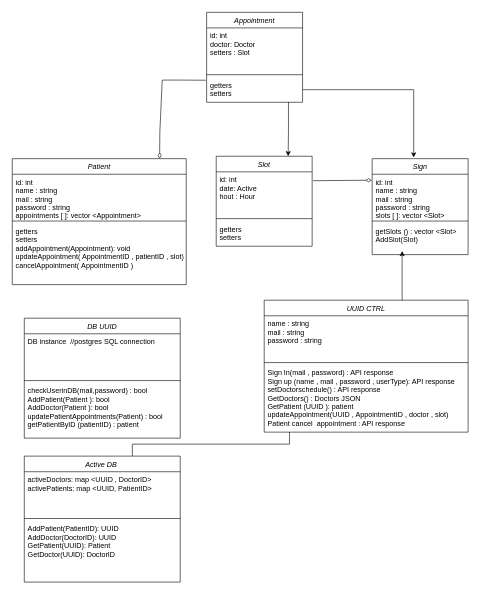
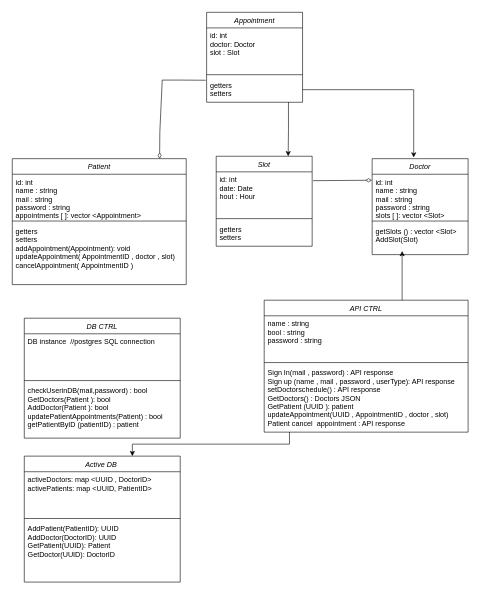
- <mxCell id="25" value="id: int&#10;doctor: Doctor&#10;setters : Slot&#10;" style="text;align=left;verticalAlign=top;spacingLeft=4;spacingRight=4;overflow=hidden;rotatable=0;points=[[0,0.5],[1,0.5]];portConstraint=eastwest;" parent="24" vertex="1"><mxGeometry y="26" width="160" height="74" as="geometry" /></mxCell>
+ <mxCell id="25" value="id: int&#10;doctor: Doctor&#10;slot : Slot&#10;" style="text;align=left;verticalAlign=top;spacingLeft=4;spacingRight=4;overflow=hidden;rotatable=0;points=[[0,0.5],[1,0.5]];portConstraint=eastwest;" parent="24" vertex="1"><mxGeometry y="26" width="160" height="74" as="geometry" /></mxCell>
- <mxCell id="6" value="Sign" style="swimlane;fontStyle=2;align=center;verticalAlign=top;childLayout=stackLayout;horizontal=1;startSize=26;horizontalStack=0;resizeParent=1;resizeLast=0;collapsible=1;marginBottom=0;rounded=0;shadow=0;strokeWidth=1;" parent="1" vertex="1"><mxGeometry x="620" y="264" width="160" height="160" as="geometry"><mxRectangle x="230" y="140" width="160" height="26" as="alternateBounds" /></mxGeometry></mxCell>
+ <mxCell id="6" value="Doctor" style="swimlane;fontStyle=2;align=center;verticalAlign=top;childLayout=stackLayout;horizontal=1;startSize=26;horizontalStack=0;resizeParent=1;resizeLast=0;collapsible=1;marginBottom=0;rounded=0;shadow=0;strokeWidth=1;" parent="1" vertex="1"><mxGeometry x="620" y="264" width="160" height="160" as="geometry"><mxRectangle x="230" y="140" width="160" height="26" as="alternateBounds" /></mxGeometry></mxCell>
- <mxCell id="20" value="id: int&#10;date: Active&#10;hout : Hour&#10;" style="text;align=left;verticalAlign=top;spacingLeft=4;spacingRight=4;overflow=hidden;rotatable=0;points=[[0,0.5],[1,0.5]];portConstraint=eastwest;" parent="19" vertex="1"><mxGeometry y="26" width="160" height="74" as="geometry" /></mxCell>
+ <mxCell id="20" value="id: int&#10;date: Date&#10;hout : Hour&#10;" style="text;align=left;verticalAlign=top;spacingLeft=4;spacingRight=4;overflow=hidden;rotatable=0;points=[[0,0.5],[1,0.5]];portConstraint=eastwest;" parent="19" vertex="1"><mxGeometry y="26" width="160" height="74" as="geometry" /></mxCell>
- <mxCell id="5" value="getters &#10;setters&#10;addAppointment(Appointment): void&#10;updateAppointment( AppointmentID , patientID , slot)&#10;cancelAppointment( AppointmentID )" style="text;align=left;verticalAlign=top;spacingLeft=4;spacingRight=4;overflow=hidden;rotatable=0;points=[[0,0.5],[1,0.5]];portConstraint=eastwest;" parent="2" vertex="1"><mxGeometry y="108" width="290" height="102" as="geometry" /></mxCell>
+ <mxCell id="5" value="getters &#10;setters&#10;addAppointment(Appointment): void&#10;updateAppointment( AppointmentID , doctor , slot)&#10;cancelAppointment( AppointmentID )" style="text;align=left;verticalAlign=top;spacingLeft=4;spacingRight=4;overflow=hidden;rotatable=0;points=[[0,0.5],[1,0.5]];portConstraint=eastwest;" parent="2" vertex="1"><mxGeometry y="108" width="290" height="102" as="geometry" /></mxCell>
- <mxCell id="15" value="UUID CTRL" style="swimlane;fontStyle=2;align=center;verticalAlign=top;childLayout=stackLayout;horizontal=1;startSize=26;horizontalStack=0;resizeParent=1;resizeLast=0;collapsible=1;marginBottom=0;rounded=0;shadow=0;strokeWidth=1;" parent="1" vertex="1"><mxGeometry x="440" y="500" width="340" height="220" as="geometry"><mxRectangle x="230" y="140" width="160" height="26" as="alternateBounds" /></mxGeometry></mxCell>
+ <mxCell id="15" value="API CTRL" style="swimlane;fontStyle=2;align=center;verticalAlign=top;childLayout=stackLayout;horizontal=1;startSize=26;horizontalStack=0;resizeParent=1;resizeLast=0;collapsible=1;marginBottom=0;rounded=0;shadow=0;strokeWidth=1;" parent="1" vertex="1"><mxGeometry x="440" y="500" width="340" height="220" as="geometry"><mxRectangle x="230" y="140" width="160" height="26" as="alternateBounds" /></mxGeometry></mxCell>
- <mxCell id="16" value="name : string&#10;mail : string&#10;password : string" style="text;align=left;verticalAlign=top;spacingLeft=4;spacingRight=4;overflow=hidden;rotatable=0;points=[[0,0.5],[1,0.5]];portConstraint=eastwest;" parent="15" vertex="1"><mxGeometry y="26" width="340" height="74" as="geometry" /></mxCell>
+ <mxCell id="16" value="name : string&#10;bool : string&#10;password : string" style="text;align=left;verticalAlign=top;spacingLeft=4;spacingRight=4;overflow=hidden;rotatable=0;points=[[0,0.5],[1,0.5]];portConstraint=eastwest;" parent="15" vertex="1"><mxGeometry y="26" width="340" height="74" as="geometry" /></mxCell>
- <mxCell id="10" value="DB UUID" style="swimlane;fontStyle=2;align=center;verticalAlign=top;childLayout=stackLayout;horizontal=1;startSize=26;horizontalStack=0;resizeParent=1;resizeLast=0;collapsible=1;marginBottom=0;rounded=0;shadow=0;strokeWidth=1;" parent="1" vertex="1"><mxGeometry x="40" y="530" width="260" height="200" as="geometry"><mxRectangle x="230" y="140" width="160" height="26" as="alternateBounds" /></mxGeometry></mxCell>
+ <mxCell id="10" value="DB CTRL" style="swimlane;fontStyle=2;align=center;verticalAlign=top;childLayout=stackLayout;horizontal=1;startSize=26;horizontalStack=0;resizeParent=1;resizeLast=0;collapsible=1;marginBottom=0;rounded=0;shadow=0;strokeWidth=1;" parent="1" vertex="1"><mxGeometry x="40" y="530" width="260" height="200" as="geometry"><mxRectangle x="230" y="140" width="160" height="26" as="alternateBounds" /></mxGeometry></mxCell>
- <mxCell id="13" value="checkUserinDB(mail,password) : bool&#10;AddPatient(Patient ): bool&#10;AddDoctor(Patient ): bool&#10;updatePatientAppointments(Patient) : bool&#10;getPatientByID (patientID) : patient " style="text;align=left;verticalAlign=top;spacingLeft=4;spacingRight=4;overflow=hidden;rotatable=0;points=[[0,0.5],[1,0.5]];portConstraint=eastwest;" parent="10" vertex="1"><mxGeometry y="108" width="260" height="72" as="geometry" /></mxCell>
+ <mxCell id="13" value="checkUserinDB(mail,password) : bool&#10;GetDoctors(Patient ): bool&#10;AddDoctor(Patient ): bool&#10;updatePatientAppointments(Patient) : bool&#10;getPatientByID (patientID) : patient " style="text;align=left;verticalAlign=top;spacingLeft=4;spacingRight=4;overflow=hidden;rotatable=0;points=[[0,0.5],[1,0.5]];portConstraint=eastwest;" parent="10" vertex="1"><mxGeometry y="108" width="260" height="72" as="geometry" /></mxCell>
- <mxCell id="33" style="edgeStyle=orthogonalEdgeStyle;rounded=0;orthogonalLoop=1;jettySize=auto;html=1;entryX=0.693;entryY=0;entryDx=0;entryDy=0;entryPerimeter=0;exitX=0.124;exitY=0.998;exitDx=0;exitDy=0;exitPerimeter=0;endArrow=none;" edge="1" parent="1" source="18" target="29"><mxGeometry relative="1" as="geometry"><mxPoint x="440" y="740" as="sourcePoint" /><mxPoint x="300" y="740" as="targetPoint" /></mxGeometry></mxCell>
+ <mxCell id="33" style="edgeStyle=orthogonalEdgeStyle;rounded=0;orthogonalLoop=1;jettySize=auto;html=1;entryX=0.693;entryY=0;entryDx=0;entryDy=0;entryPerimeter=0;exitX=0.124;exitY=0.998;exitDx=0;exitDy=0;exitPerimeter=0;" edge="1" parent="1" source="18" target="29"><mxGeometry relative="1" as="geometry"><mxPoint x="440" y="740" as="sourcePoint" /><mxPoint x="300" y="740" as="targetPoint" /></mxGeometry></mxCell>
